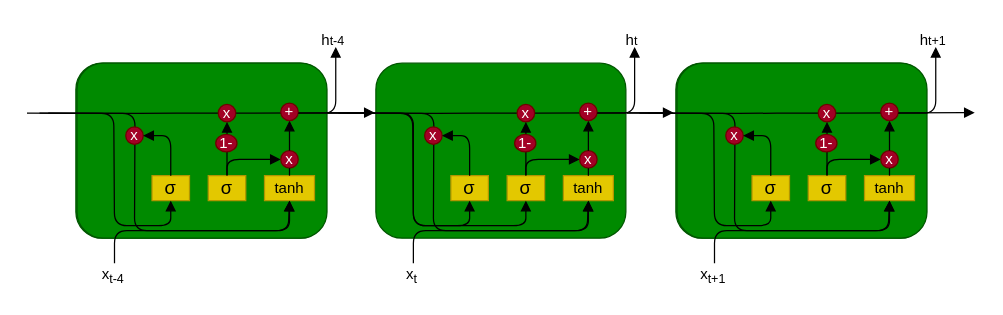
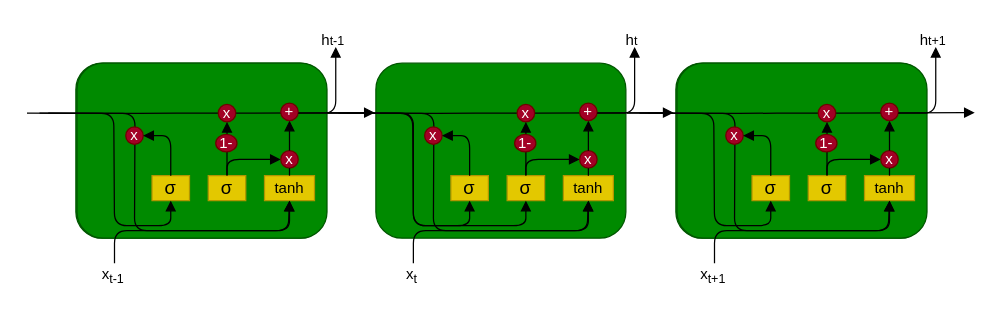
- <mxCell id="36" value="&lt;font color=&quot;#000000&quot;&gt;&lt;sub style=&quot;&quot;&gt;&lt;span style=&quot;font-size: 12px;&quot;&gt;h&lt;/span&gt;t-4&lt;/sub&gt;&lt;/font&gt;" style="text;html=1;strokeColor=none;fillColor=none;align=center;verticalAlign=middle;whiteSpace=wrap;rounded=0;" vertex="1" parent="1"><mxGeometry x="250.9" y="20" width="30" height="20" as="geometry" /></mxCell>
+ <mxCell id="36" value="&lt;font color=&quot;#000000&quot;&gt;&lt;sub style=&quot;&quot;&gt;&lt;span style=&quot;font-size: 12px;&quot;&gt;h&lt;/span&gt;t-1&lt;/sub&gt;&lt;/font&gt;" style="text;html=1;strokeColor=none;fillColor=none;align=center;verticalAlign=middle;whiteSpace=wrap;rounded=0;" vertex="1" parent="1"><mxGeometry x="250.9" y="20" width="30" height="20" as="geometry" /></mxCell>
- <mxCell id="35" value="&lt;font color=&quot;#000000&quot;&gt;x&lt;sub style=&quot;&quot;&gt;t-4&lt;/sub&gt;&lt;/font&gt;" style="text;html=1;strokeColor=none;fillColor=none;align=center;verticalAlign=middle;whiteSpace=wrap;rounded=0;" vertex="1" parent="1"><mxGeometry x="75" y="210" width="30.1" height="20" as="geometry" /></mxCell>
+ <mxCell id="35" value="&lt;font color=&quot;#000000&quot;&gt;x&lt;sub style=&quot;&quot;&gt;t-1&lt;/sub&gt;&lt;/font&gt;" style="text;html=1;strokeColor=none;fillColor=none;align=center;verticalAlign=middle;whiteSpace=wrap;rounded=0;" vertex="1" parent="1"><mxGeometry x="75" y="210" width="30.1" height="20" as="geometry" /></mxCell>
